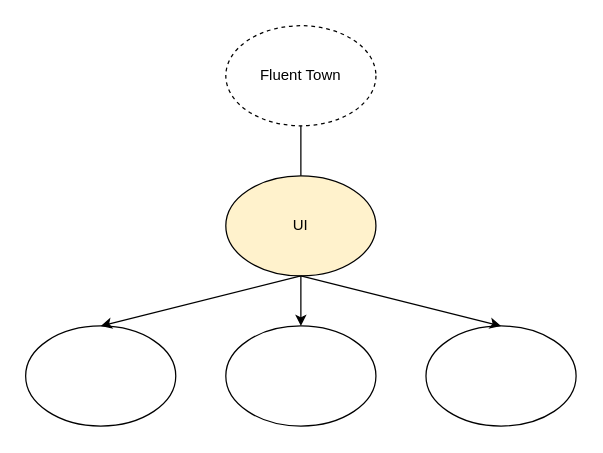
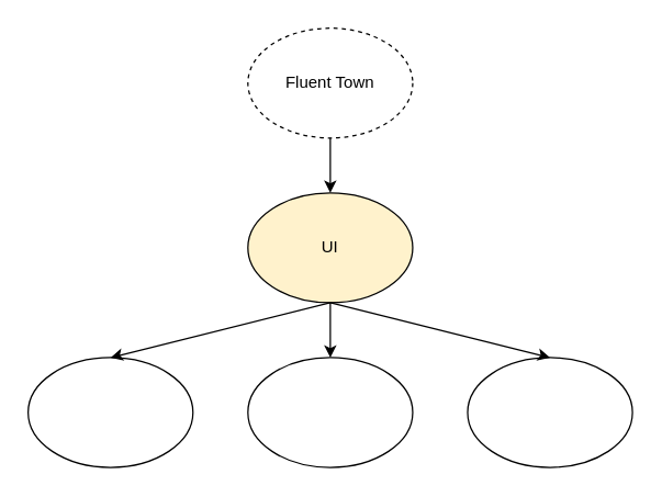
- <mxCell id="4" value="" style="endArrow=none;html=1;exitX=0.5;exitY=1;exitDx=0;exitDy=0;entryX=0.5;entryY=0;entryDx=0;entryDy=0;" edge="1" parent="1" source="2" target="3"><mxGeometry width="50" height="50" relative="1" as="geometry"><mxPoint x="220" y="230" as="sourcePoint" /><mxPoint x="270" y="180" as="targetPoint" /></mxGeometry></mxCell>
+ <mxCell id="4" value="" style="endArrow=classic;html=1;exitX=0.5;exitY=1;exitDx=0;exitDy=0;entryX=0.5;entryY=0;entryDx=0;entryDy=0;" edge="1" parent="1" source="2" target="3"><mxGeometry width="50" height="50" relative="1" as="geometry"><mxPoint x="220" y="230" as="sourcePoint" /><mxPoint x="270" y="180" as="targetPoint" /></mxGeometry></mxCell>
